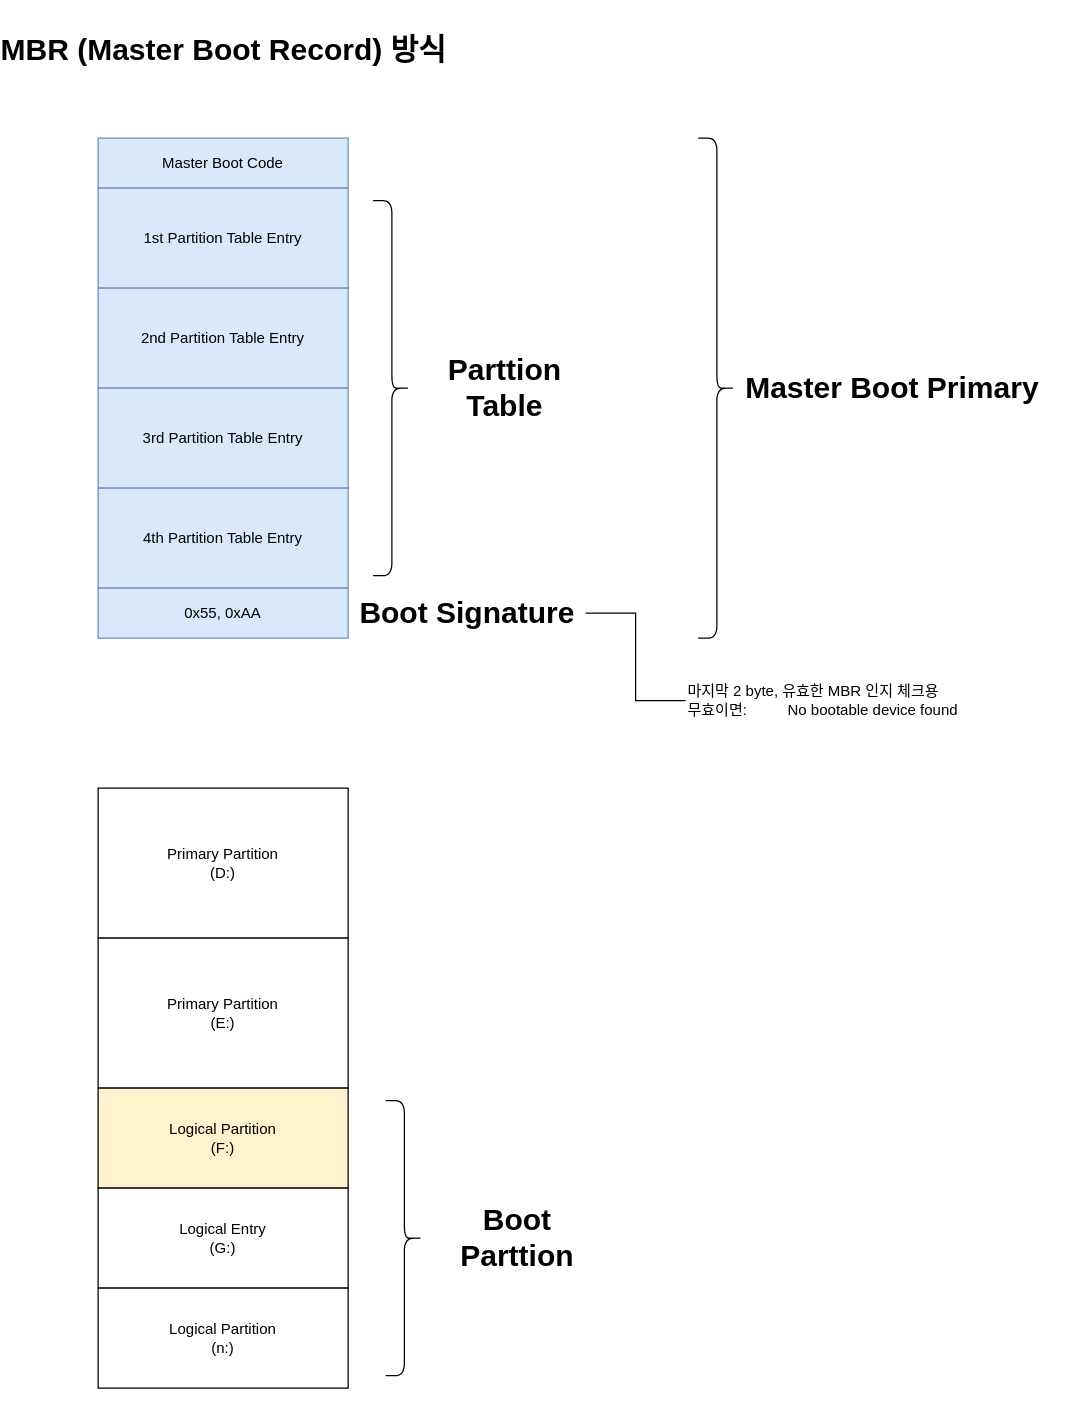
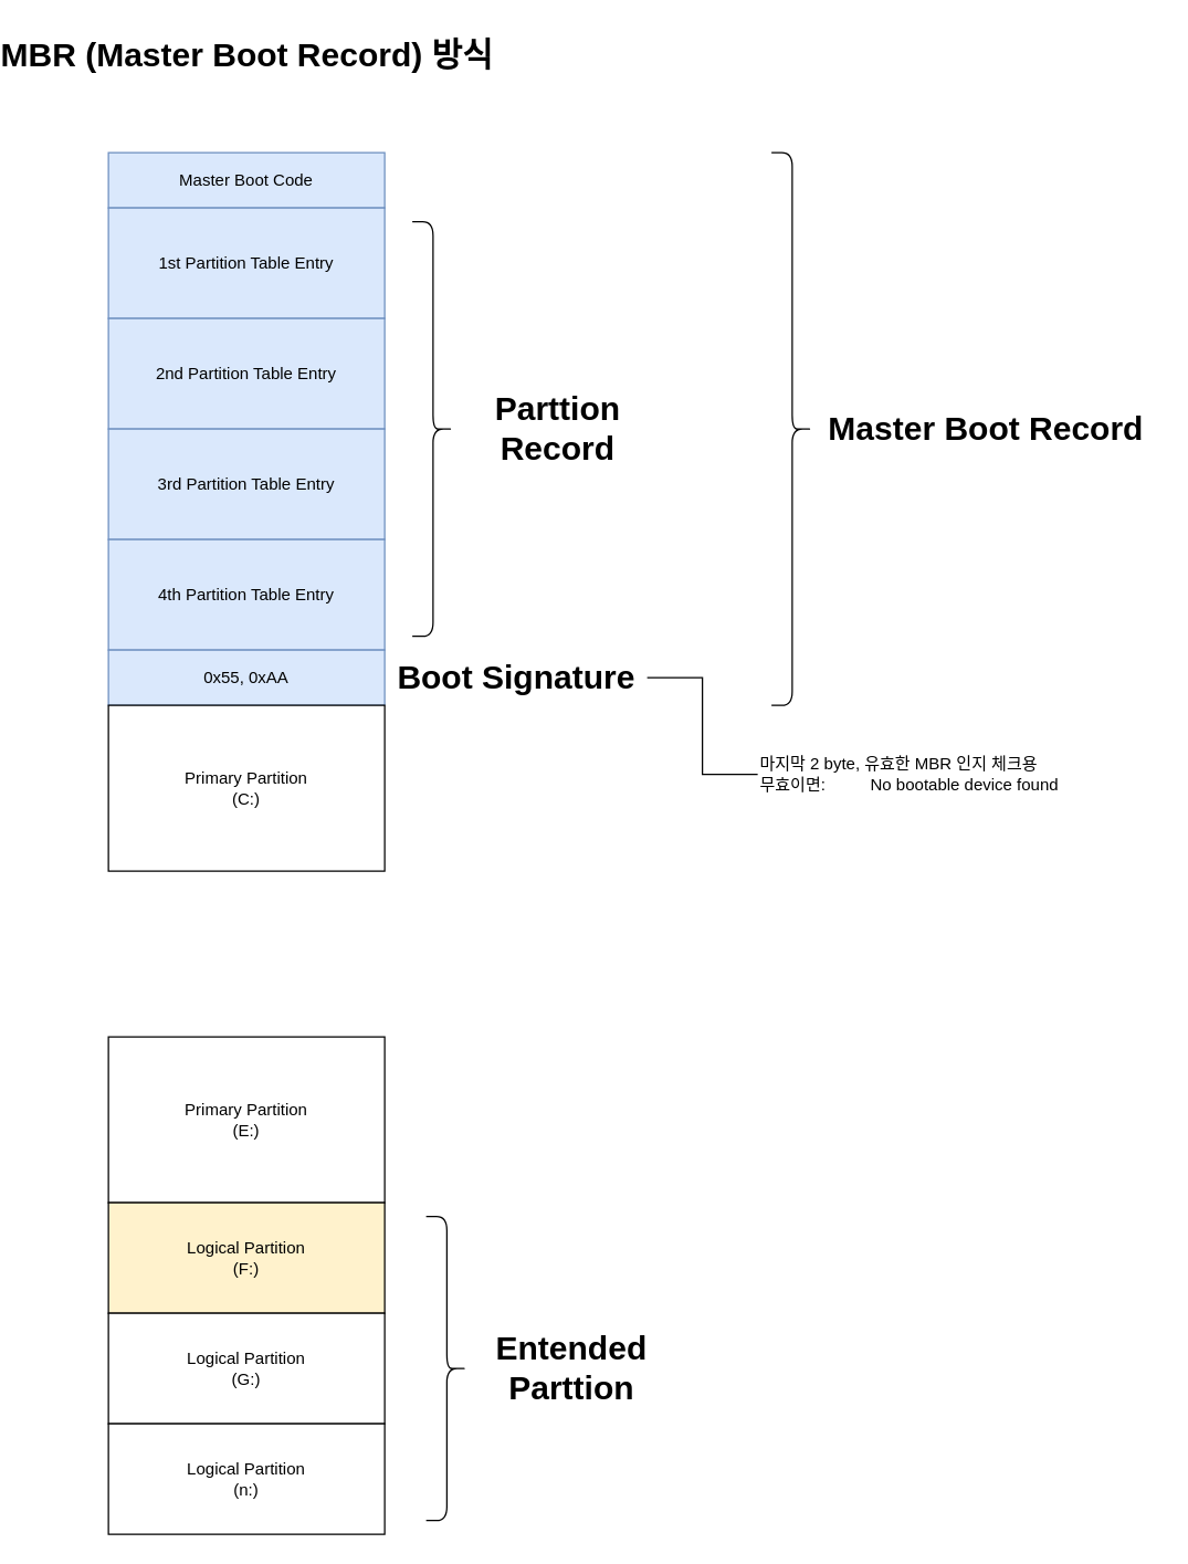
- <mxCell id="22" value="Parttion&lt;br&gt;Table" style="text;strokeColor=none;fillColor=none;html=1;fontSize=24;fontStyle=1;verticalAlign=middle;align=center;" vertex="1" parent="20"><mxGeometry x="30" y="109.091" width="150" height="81.818" as="geometry" /></mxCell>
+ <mxCell id="22" value="Parttion&lt;br&gt;Record" style="text;strokeColor=none;fillColor=none;html=1;fontSize=24;fontStyle=1;verticalAlign=middle;align=center;" vertex="1" parent="20"><mxGeometry x="30" y="109.091" width="150" height="81.818" as="geometry" /></mxCell>
- <mxCell id="25" value="Master Boot Primary" style="text;strokeColor=none;fillColor=none;html=1;fontSize=24;fontStyle=1;verticalAlign=middle;align=center;" vertex="1" parent="23"><mxGeometry x="30" y="145.45" width="250" height="109.09" as="geometry" /></mxCell>
+ <mxCell id="25" value="Master Boot Record" style="text;strokeColor=none;fillColor=none;html=1;fontSize=24;fontStyle=1;verticalAlign=middle;align=center;" vertex="1" parent="23"><mxGeometry x="30" y="145.45" width="250" height="109.09" as="geometry" /></mxCell>
+ <mxCell id="10" value="Primary Partition&lt;br&gt;(C:)" style="rounded=0;whiteSpace=wrap;html=1;" vertex="1" parent="1"><mxGeometry x="20" y="510" width="200" height="120" as="geometry" /></mxCell>
- <mxCell id="11" value="Primary Partition&lt;br&gt;(D:)" style="rounded=0;whiteSpace=wrap;html=1;" vertex="1" parent="1"><mxGeometry x="20" y="630" width="200" height="120" as="geometry" /></mxCell>
- <mxCell id="14" value="Logical Entry&lt;br&gt;(G:)" style="rounded=0;whiteSpace=wrap;html=1;" vertex="1" parent="1"><mxGeometry x="20" y="950" width="200" height="80" as="geometry" /></mxCell>
+ <mxCell id="14" value="Logical Partition&lt;br&gt;(G:)" style="rounded=0;whiteSpace=wrap;html=1;" vertex="1" parent="1"><mxGeometry x="20" y="950" width="200" height="80" as="geometry" /></mxCell>
- <mxCell id="19" value="Boot&lt;br&gt;Parttion" style="text;strokeColor=none;fillColor=none;html=1;fontSize=24;fontStyle=1;verticalAlign=middle;align=center;" vertex="1" parent="17"><mxGeometry x="30" y="80" width="150" height="60" as="geometry" /></mxCell>
+ <mxCell id="19" value="Entended&lt;br&gt;Parttion" style="text;strokeColor=none;fillColor=none;html=1;fontSize=24;fontStyle=1;verticalAlign=middle;align=center;" vertex="1" parent="17"><mxGeometry x="30" y="80" width="150" height="60" as="geometry" /></mxCell>
